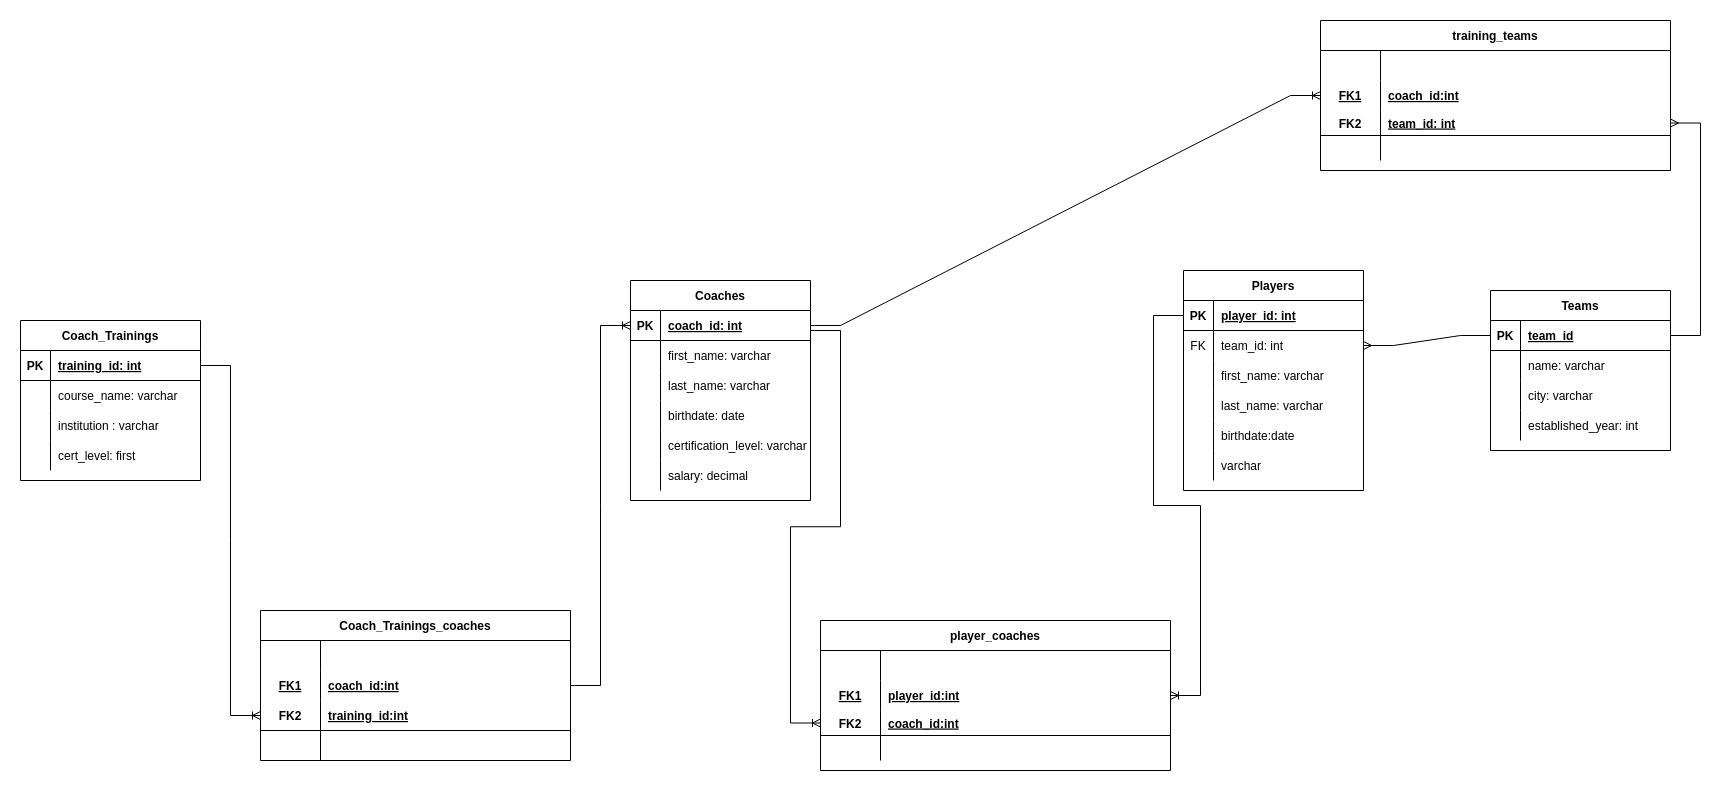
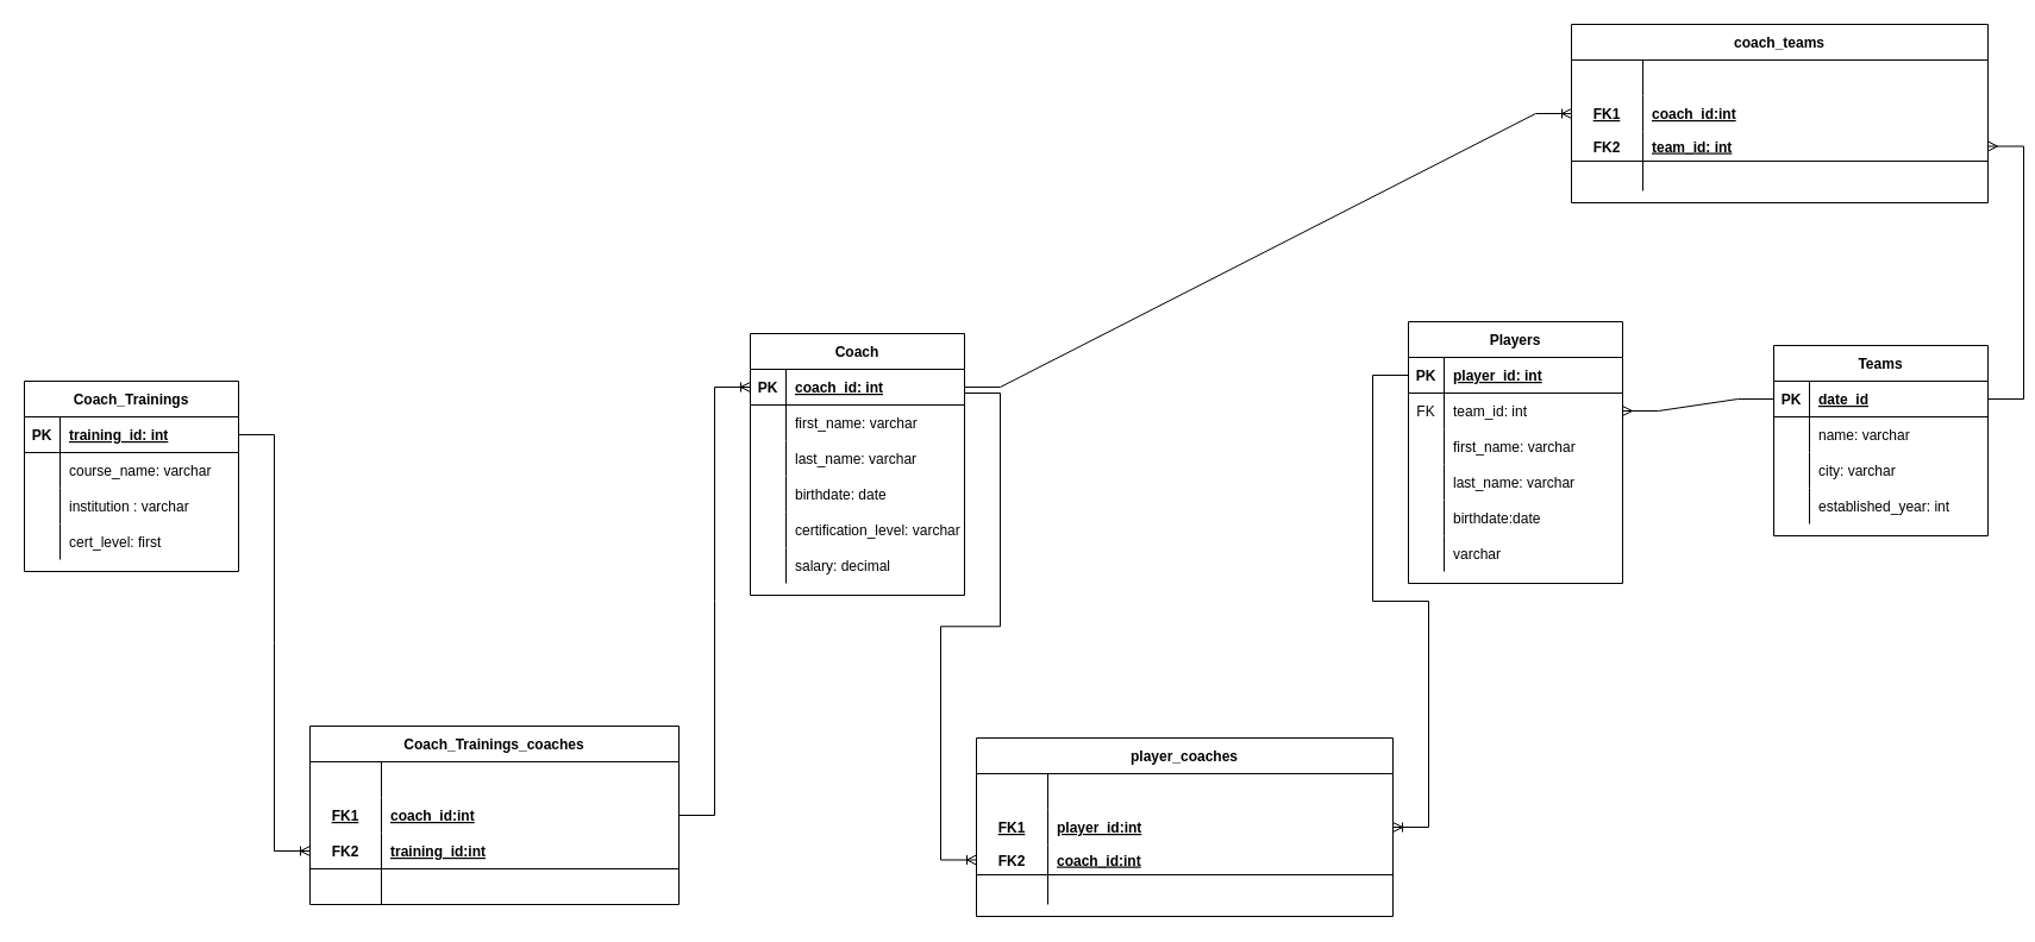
- <mxCell id="79" value="training_teams" style="shape=table;startSize=30;container=1;collapsible=1;childLayout=tableLayout;fixedRows=1;rowLines=0;fontStyle=1;align=center;resizeLast=1;" parent="1" vertex="1"><mxGeometry x="1320" y="20" width="350" height="150" as="geometry" /></mxCell>
+ <mxCell id="79" value="coach_teams" style="shape=table;startSize=30;container=1;collapsible=1;childLayout=tableLayout;fixedRows=1;rowLines=0;fontStyle=1;align=center;resizeLast=1;" parent="1" vertex="1"><mxGeometry x="1320" y="20" width="350" height="150" as="geometry" /></mxCell>
- <mxCell id="47" value="Coaches" style="shape=table;startSize=30;container=1;collapsible=1;childLayout=tableLayout;fixedRows=1;rowLines=0;fontStyle=1;align=center;resizeLast=1;" parent="1" vertex="1"><mxGeometry x="630" y="280" width="180" height="220" as="geometry" /></mxCell>
+ <mxCell id="47" value="Coach" style="shape=table;startSize=30;container=1;collapsible=1;childLayout=tableLayout;fixedRows=1;rowLines=0;fontStyle=1;align=center;resizeLast=1;" parent="1" vertex="1"><mxGeometry x="630" y="280" width="180" height="220" as="geometry" /></mxCell>
- <mxCell id="18" value="team_id" style="shape=partialRectangle;connectable=0;fillColor=none;top=0;left=0;bottom=0;right=0;align=left;spacingLeft=6;fontStyle=5;overflow=hidden;" parent="16" vertex="1"><mxGeometry x="30" width="150" height="30" as="geometry"><mxRectangle width="150" height="30" as="alternateBounds" /></mxGeometry></mxCell>
+ <mxCell id="18" value="date_id" style="shape=partialRectangle;connectable=0;fillColor=none;top=0;left=0;bottom=0;right=0;align=left;spacingLeft=6;fontStyle=5;overflow=hidden;" parent="16" vertex="1"><mxGeometry x="30" width="150" height="30" as="geometry"><mxRectangle width="150" height="30" as="alternateBounds" /></mxGeometry></mxCell>
